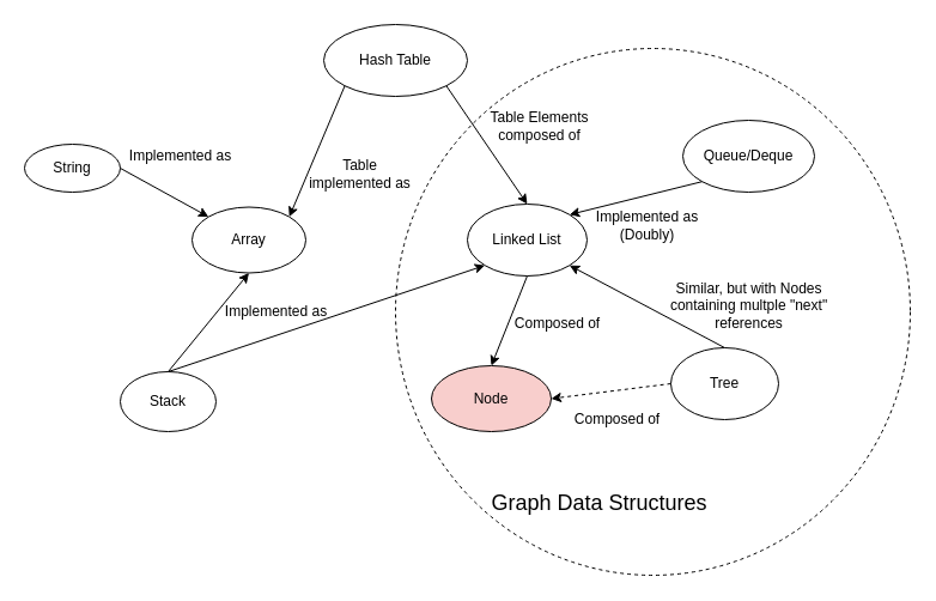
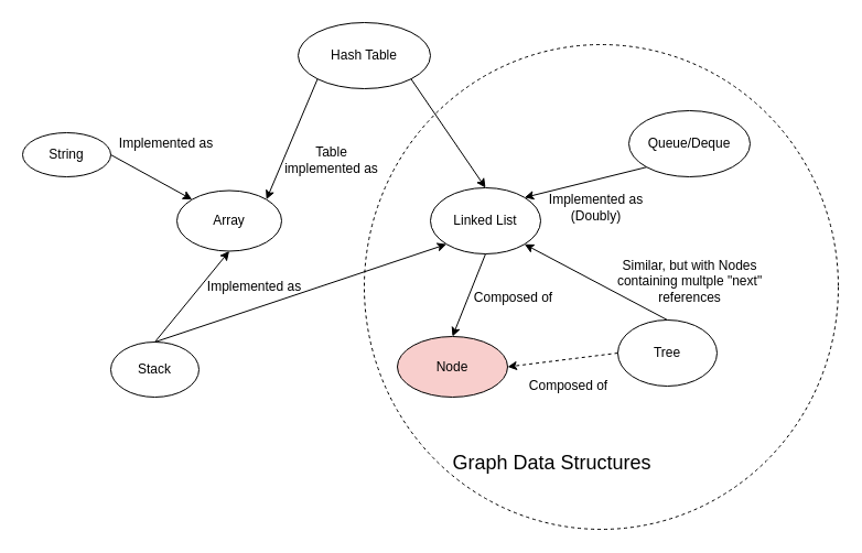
- <mxCell id="16" value="Table Elements&lt;br&gt;composed of" style="text;html=1;align=center;verticalAlign=middle;resizable=0;points=[];autosize=1;strokeColor=none;fillColor=none;" vertex="1" parent="1"><mxGeometry x="400" y="90" width="100" height="30" as="geometry" /></mxCell>
